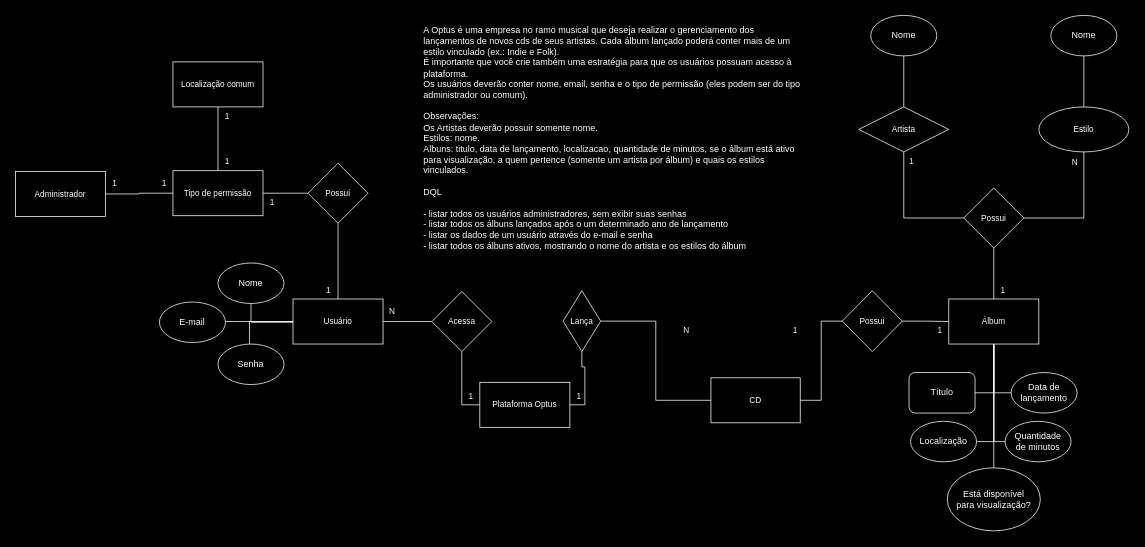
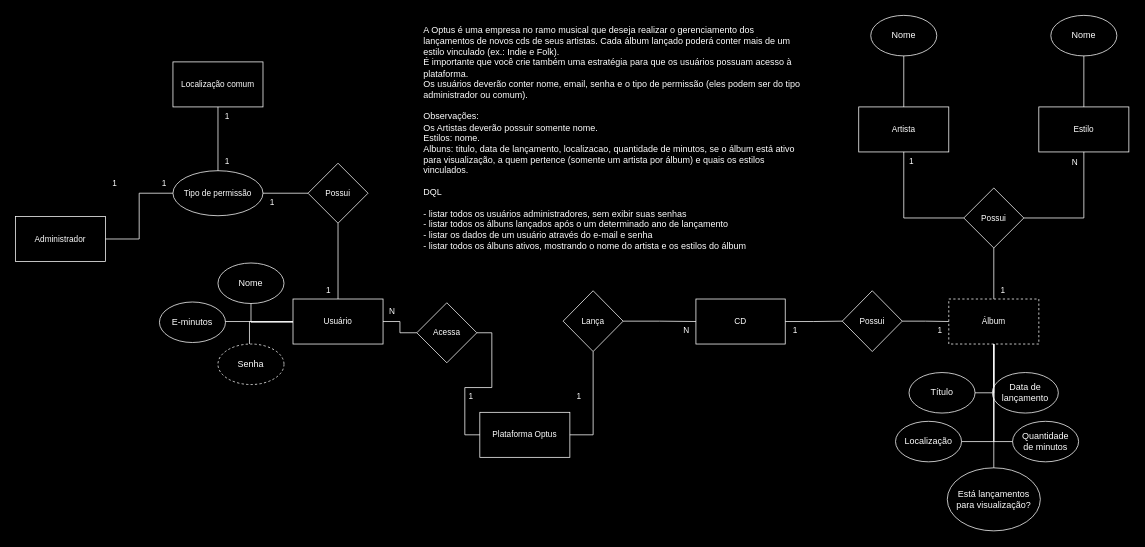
- <mxCell id="37" value="Artista" style="rhombus;whiteSpace=wrap;html=1;fontFamily=Helvetica;fontSize=11;fontColor=#FFFFFF;labelBackgroundColor=none;fillColor=none;strokeColor=#FFFFFF;" vertex="1" parent="1"><mxGeometry x="1144" y="142" width="120" height="60" as="geometry" /></mxCell>
+ <mxCell id="37" value="Artista" style="rounded=0;whiteSpace=wrap;html=1;fontFamily=Helvetica;fontSize=11;fontColor=#FFFFFF;labelBackgroundColor=none;fillColor=none;strokeColor=#FFFFFF;" vertex="1" parent="1"><mxGeometry x="1144" y="142" width="120" height="60" as="geometry" /></mxCell>
- <mxCell id="39" value="Estilo" style="ellipse;whiteSpace=wrap;html=1;fontFamily=Helvetica;fontSize=11;fontColor=#FFFFFF;labelBackgroundColor=none;fillColor=none;strokeColor=#FFFFFF;" vertex="1" parent="1"><mxGeometry x="1384" y="142" width="120" height="60" as="geometry" /></mxCell>
+ <mxCell id="39" value="Estilo" style="rounded=0;whiteSpace=wrap;html=1;fontFamily=Helvetica;fontSize=11;fontColor=#FFFFFF;labelBackgroundColor=none;fillColor=none;strokeColor=#FFFFFF;" vertex="1" parent="1"><mxGeometry x="1384" y="142" width="120" height="60" as="geometry" /></mxCell>
- <mxCell id="19" value="Tipo de permissão" style="whiteSpace=wrap;html=1;fontSize=11;labelBackgroundColor=none;fillColor=none;fontColor=#FFFFFF;strokeColor=#FFFFFF;" vertex="1" parent="1"><mxGeometry x="230" y="227" width="120" height="60" as="geometry" /></mxCell>
+ <mxCell id="19" value="Tipo de permissão" style="ellipse;whiteSpace=wrap;html=1;fontSize=11;labelBackgroundColor=none;fillColor=none;fontColor=#FFFFFF;strokeColor=#FFFFFF;" vertex="1" parent="1"><mxGeometry x="230" y="227" width="120" height="60" as="geometry" /></mxCell>
- <mxCell id="8" value="Administrador" style="rounded=0;whiteSpace=wrap;html=1;fontFamily=Helvetica;fontSize=11;fontColor=#FFFFFF;labelBackgroundColor=none;fillColor=none;strokeColor=#FFFFFF;" vertex="1" parent="1"><mxGeometry x="20" y="228" width="120" height="60" as="geometry" /></mxCell>
+ <mxCell id="8" value="Administrador" style="rounded=0;whiteSpace=wrap;html=1;fontFamily=Helvetica;fontSize=11;fontColor=#FFFFFF;labelBackgroundColor=none;fillColor=none;strokeColor=#FFFFFF;" vertex="1" parent="1"><mxGeometry x="20" y="288" width="120" height="60" as="geometry" /></mxCell>
- <mxCell id="27" value="Acessa" style="rhombus;whiteSpace=wrap;html=1;fontFamily=Helvetica;fontSize=11;fontColor=#FFFFFF;labelBackgroundColor=none;fillColor=none;strokeColor=#FFFFFF;" vertex="1" parent="1"><mxGeometry x="575" y="388" width="80" height="80" as="geometry" /></mxCell>
+ <mxCell id="27" value="Acessa" style="rhombus;whiteSpace=wrap;html=1;fontFamily=Helvetica;fontSize=11;fontColor=#FFFFFF;labelBackgroundColor=none;fillColor=none;strokeColor=#FFFFFF;" vertex="1" parent="1"><mxGeometry x="555" y="403" width="80" height="80" as="geometry" /></mxCell>
- <mxCell id="34" value="Lança" style="rhombus;whiteSpace=wrap;html=1;fontFamily=Helvetica;fontSize=11;fontColor=#FFFFFF;labelBackgroundColor=none;fillColor=none;strokeColor=#FFFFFF;" vertex="1" parent="1"><mxGeometry x="750" y="387" width="50" height="81" as="geometry" /></mxCell>
+ <mxCell id="34" value="Lança" style="rhombus;whiteSpace=wrap;html=1;fontFamily=Helvetica;fontSize=11;fontColor=#FFFFFF;labelBackgroundColor=none;fillColor=none;strokeColor=#FFFFFF;" vertex="1" parent="1"><mxGeometry x="750" y="387" width="80" height="81" as="geometry" /></mxCell>
- <mxCell id="31" value="Álbum" style="rounded=0;whiteSpace=wrap;html=1;fontFamily=Helvetica;fontSize=11;fontColor=#FFFFFF;labelBackgroundColor=none;fillColor=none;strokeColor=#FFFFFF;" vertex="1" parent="1"><mxGeometry x="1264" y="398" width="120" height="60" as="geometry" /></mxCell>
+ <mxCell id="31" value="Álbum" style="rounded=0;whiteSpace=wrap;html=1;fontFamily=Helvetica;fontSize=11;fontColor=#FFFFFF;labelBackgroundColor=none;fillColor=none;strokeColor=#FFFFFF;dashed=1;" vertex="1" parent="1"><mxGeometry x="1264" y="398" width="120" height="60" as="geometry" /></mxCell>
- <mxCell id="11" value="E-mail" style="ellipse;whiteSpace=wrap;html=1;labelBackgroundColor=none;fillColor=none;fontColor=#FFFFFF;strokeColor=#FFFFFF;" vertex="1" parent="1"><mxGeometry x="212" y="402" width="88" height="54" as="geometry" /></mxCell>
+ <mxCell id="11" value="E-minutos" style="ellipse;whiteSpace=wrap;html=1;labelBackgroundColor=none;fillColor=none;fontColor=#FFFFFF;strokeColor=#FFFFFF;" vertex="1" parent="1"><mxGeometry x="212" y="402" width="88" height="54" as="geometry" /></mxCell>
- <mxCell id="13" value="Senha" style="ellipse;whiteSpace=wrap;html=1;labelBackgroundColor=none;fillColor=none;fontColor=#FFFFFF;strokeColor=#FFFFFF;" vertex="1" parent="1"><mxGeometry x="290" y="458" width="88" height="54" as="geometry" /></mxCell>
+ <mxCell id="13" value="Senha" style="ellipse;whiteSpace=wrap;html=1;labelBackgroundColor=none;fillColor=none;fontColor=#FFFFFF;strokeColor=#FFFFFF;dashed=1;" vertex="1" parent="1"><mxGeometry x="290" y="458" width="88" height="54" as="geometry" /></mxCell>
- <mxCell id="63" value="Título" style="whiteSpace=wrap;html=1;labelBackgroundColor=none;fillColor=none;fontColor=#FFFFFF;strokeColor=#FFFFFF;rounded=1;" vertex="1" parent="1"><mxGeometry x="1211" y="496" width="88" height="54" as="geometry" /></mxCell>
+ <mxCell id="63" value="Título" style="ellipse;whiteSpace=wrap;html=1;labelBackgroundColor=none;fillColor=none;fontColor=#FFFFFF;strokeColor=#FFFFFF;" vertex="1" parent="1"><mxGeometry x="1211" y="496" width="88" height="54" as="geometry" /></mxCell>
- <mxCell id="61" value="Data de&lt;br&gt;lançamento" style="ellipse;whiteSpace=wrap;html=1;labelBackgroundColor=none;fillColor=none;fontColor=#FFFFFF;strokeColor=#FFFFFF;" vertex="1" parent="1"><mxGeometry x="1347" y="496" width="88" height="54" as="geometry" /></mxCell>
+ <mxCell id="61" value="Data de&lt;br&gt;lançamento" style="ellipse;whiteSpace=wrap;html=1;labelBackgroundColor=none;fillColor=none;fontColor=#FFFFFF;strokeColor=#FFFFFF;" vertex="1" parent="1"><mxGeometry x="1322" y="496" width="88" height="54" as="geometry" /></mxCell>
- <mxCell id="47" value="CD" style="rounded=0;whiteSpace=wrap;html=1;fontFamily=Helvetica;fontSize=11;fontColor=#FFFFFF;labelBackgroundColor=none;fillColor=none;strokeColor=#FFFFFF;" vertex="1" parent="1"><mxGeometry x="947" y="503" width="119" height="60" as="geometry" /></mxCell>
+ <mxCell id="47" value="CD" style="rounded=0;whiteSpace=wrap;html=1;fontFamily=Helvetica;fontSize=11;fontColor=#FFFFFF;labelBackgroundColor=none;fillColor=none;strokeColor=#FFFFFF;" vertex="1" parent="1"><mxGeometry x="927" y="398" width="119" height="60" as="geometry" /></mxCell>
- <mxCell id="3" value="Plataforma Optus" style="rounded=0;whiteSpace=wrap;html=1;fontFamily=Helvetica;fontSize=11;fontColor=#FFFFFF;labelBackgroundColor=none;fillColor=none;strokeColor=#FFFFFF;" vertex="1" parent="1"><mxGeometry x="639" y="509" width="120" height="60" as="geometry" /></mxCell>
+ <mxCell id="3" value="Plataforma Optus" style="rounded=0;whiteSpace=wrap;html=1;fontFamily=Helvetica;fontSize=11;fontColor=#FFFFFF;labelBackgroundColor=none;fillColor=none;strokeColor=#FFFFFF;" vertex="1" parent="1"><mxGeometry x="639" y="549" width="120" height="60" as="geometry" /></mxCell>
- <mxCell id="59" value="Localização" style="ellipse;whiteSpace=wrap;html=1;labelBackgroundColor=none;fillColor=none;fontColor=#FFFFFF;strokeColor=#FFFFFF;" vertex="1" parent="1"><mxGeometry x="1213" y="561" width="88" height="54" as="geometry" /></mxCell>
+ <mxCell id="59" value="Localização" style="ellipse;whiteSpace=wrap;html=1;labelBackgroundColor=none;fillColor=none;fontColor=#FFFFFF;strokeColor=#FFFFFF;" vertex="1" parent="1"><mxGeometry x="1193" y="561" width="88" height="54" as="geometry" /></mxCell>
- <mxCell id="57" value="Quantidade&lt;br&gt;de minutos" style="ellipse;whiteSpace=wrap;html=1;labelBackgroundColor=none;fillColor=none;fontColor=#FFFFFF;strokeColor=#FFFFFF;" vertex="1" parent="1"><mxGeometry x="1339" y="561" width="88" height="54" as="geometry" /></mxCell>
+ <mxCell id="57" value="Quantidade&lt;br&gt;de minutos" style="ellipse;whiteSpace=wrap;html=1;labelBackgroundColor=none;fillColor=none;fontColor=#FFFFFF;strokeColor=#FFFFFF;" vertex="1" parent="1"><mxGeometry x="1349" y="561" width="88" height="54" as="geometry" /></mxCell>
- <mxCell id="65" value="Está disponível&lt;br&gt;para visualização?" style="ellipse;whiteSpace=wrap;html=1;labelBackgroundColor=none;fillColor=none;fontColor=#FFFFFF;strokeColor=#FFFFFF;" vertex="1" parent="1"><mxGeometry x="1262" y="623" width="124" height="84" as="geometry" /></mxCell>
+ <mxCell id="65" value="Está lançamentos&lt;br&gt;para visualização?" style="ellipse;whiteSpace=wrap;html=1;labelBackgroundColor=none;fillColor=none;fontColor=#FFFFFF;strokeColor=#FFFFFF;" vertex="1" parent="1"><mxGeometry x="1262" y="623" width="124" height="84" as="geometry" /></mxCell>
